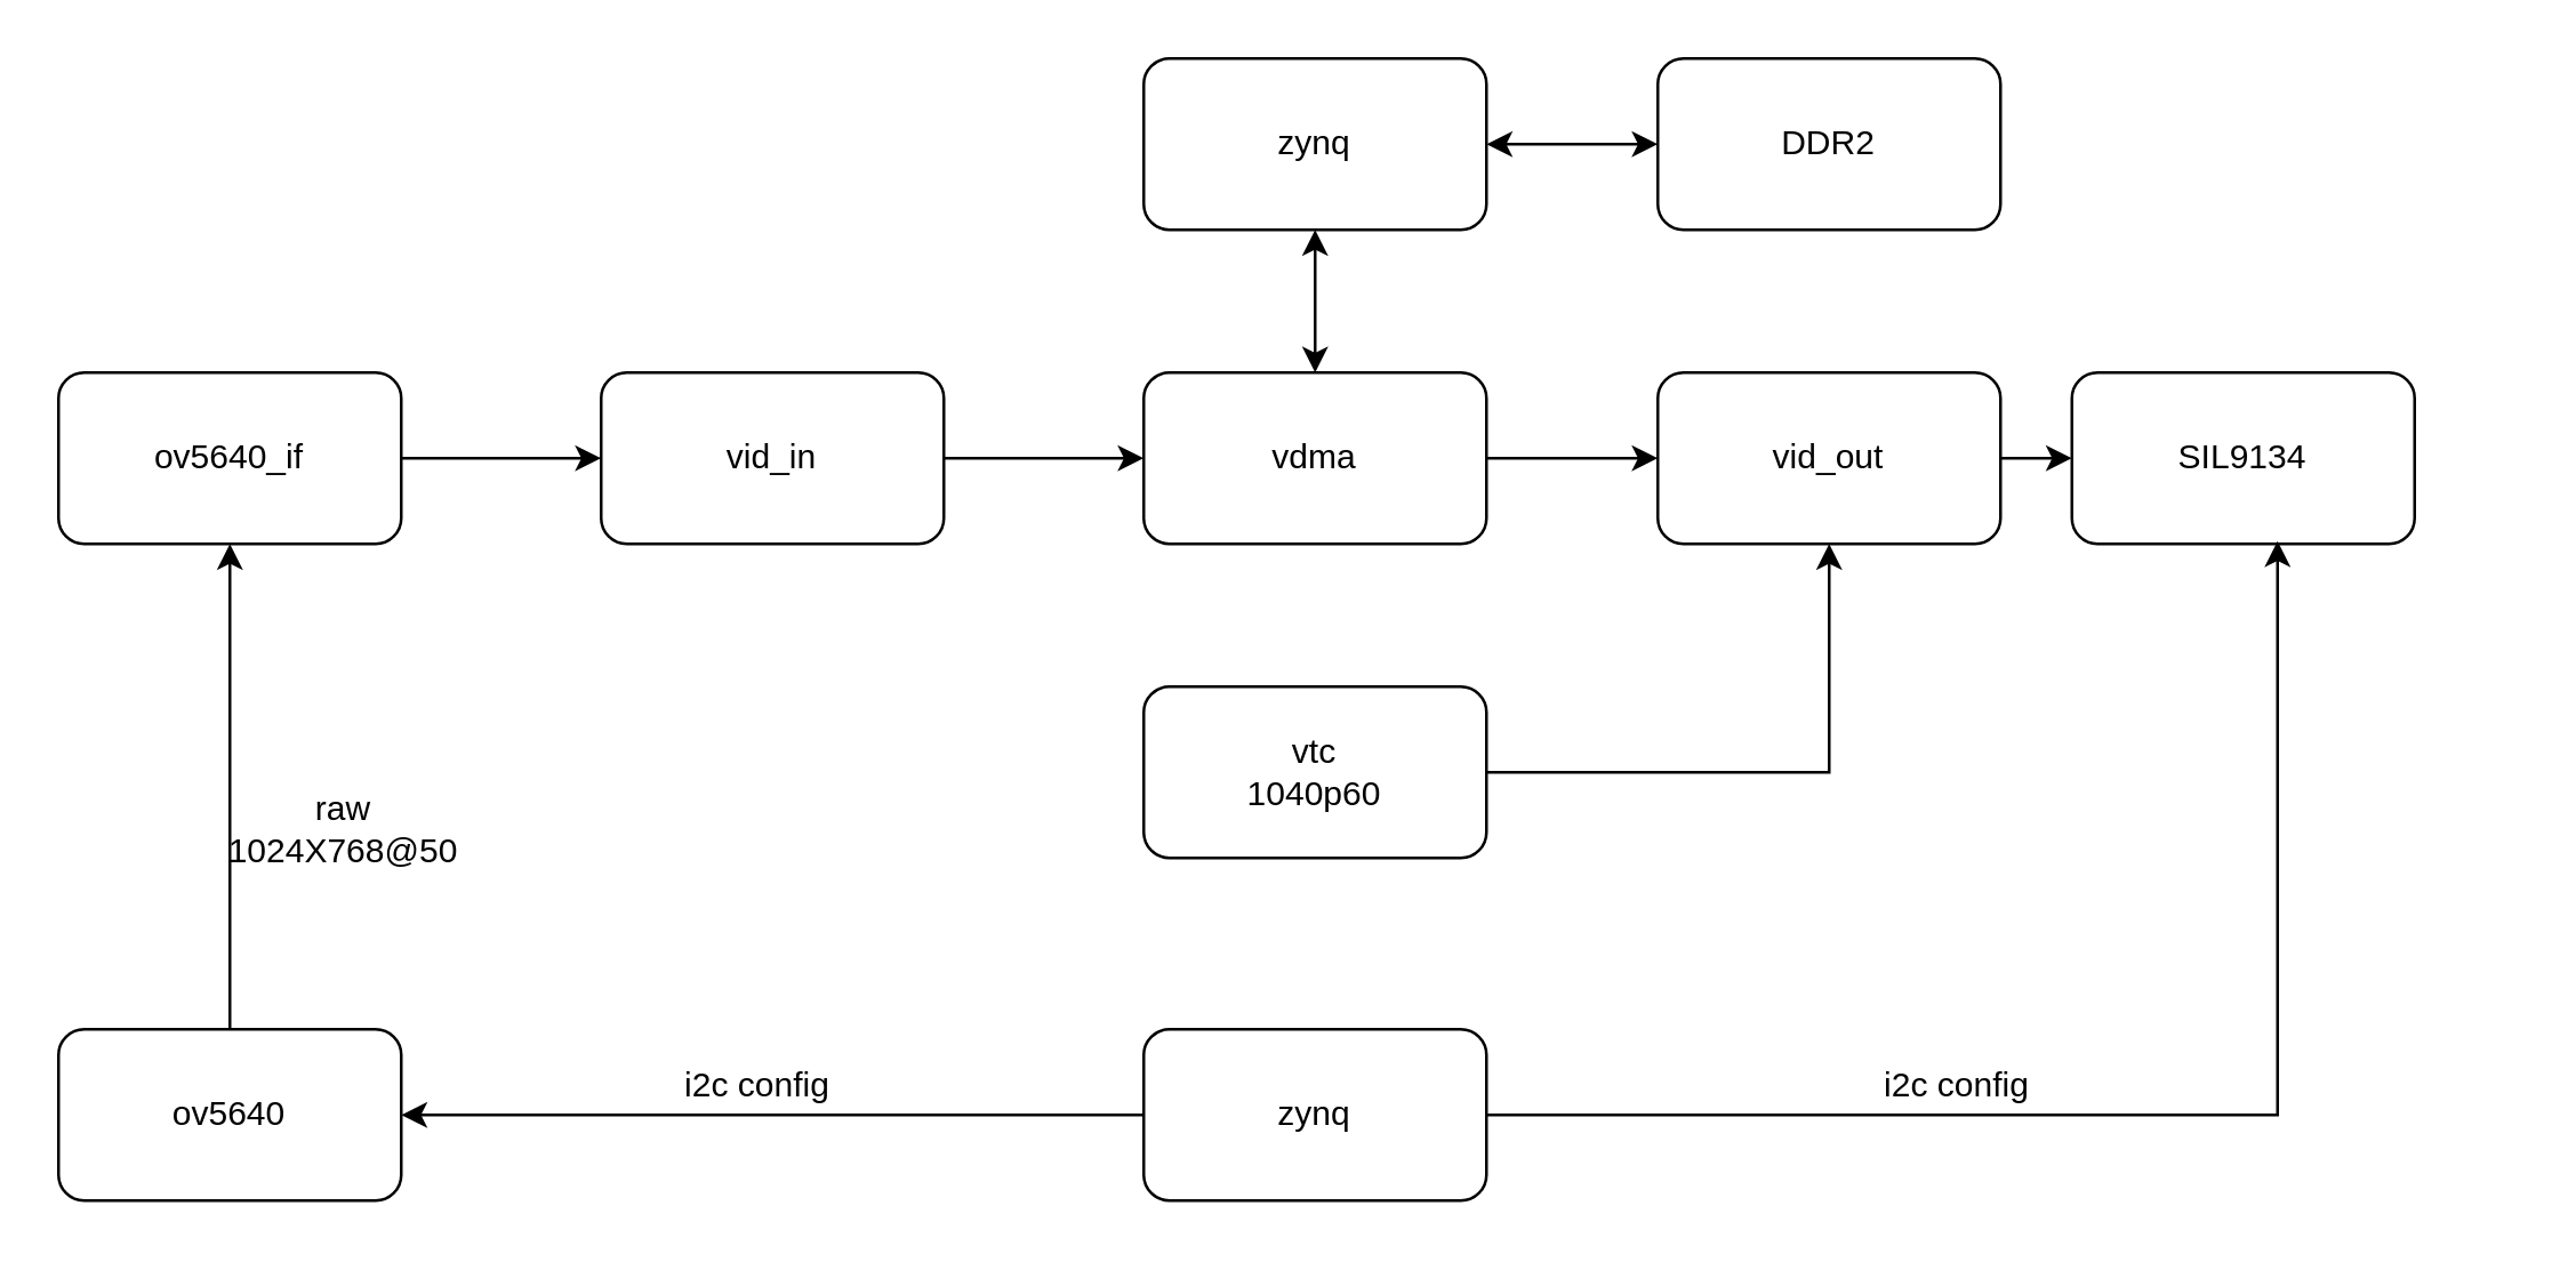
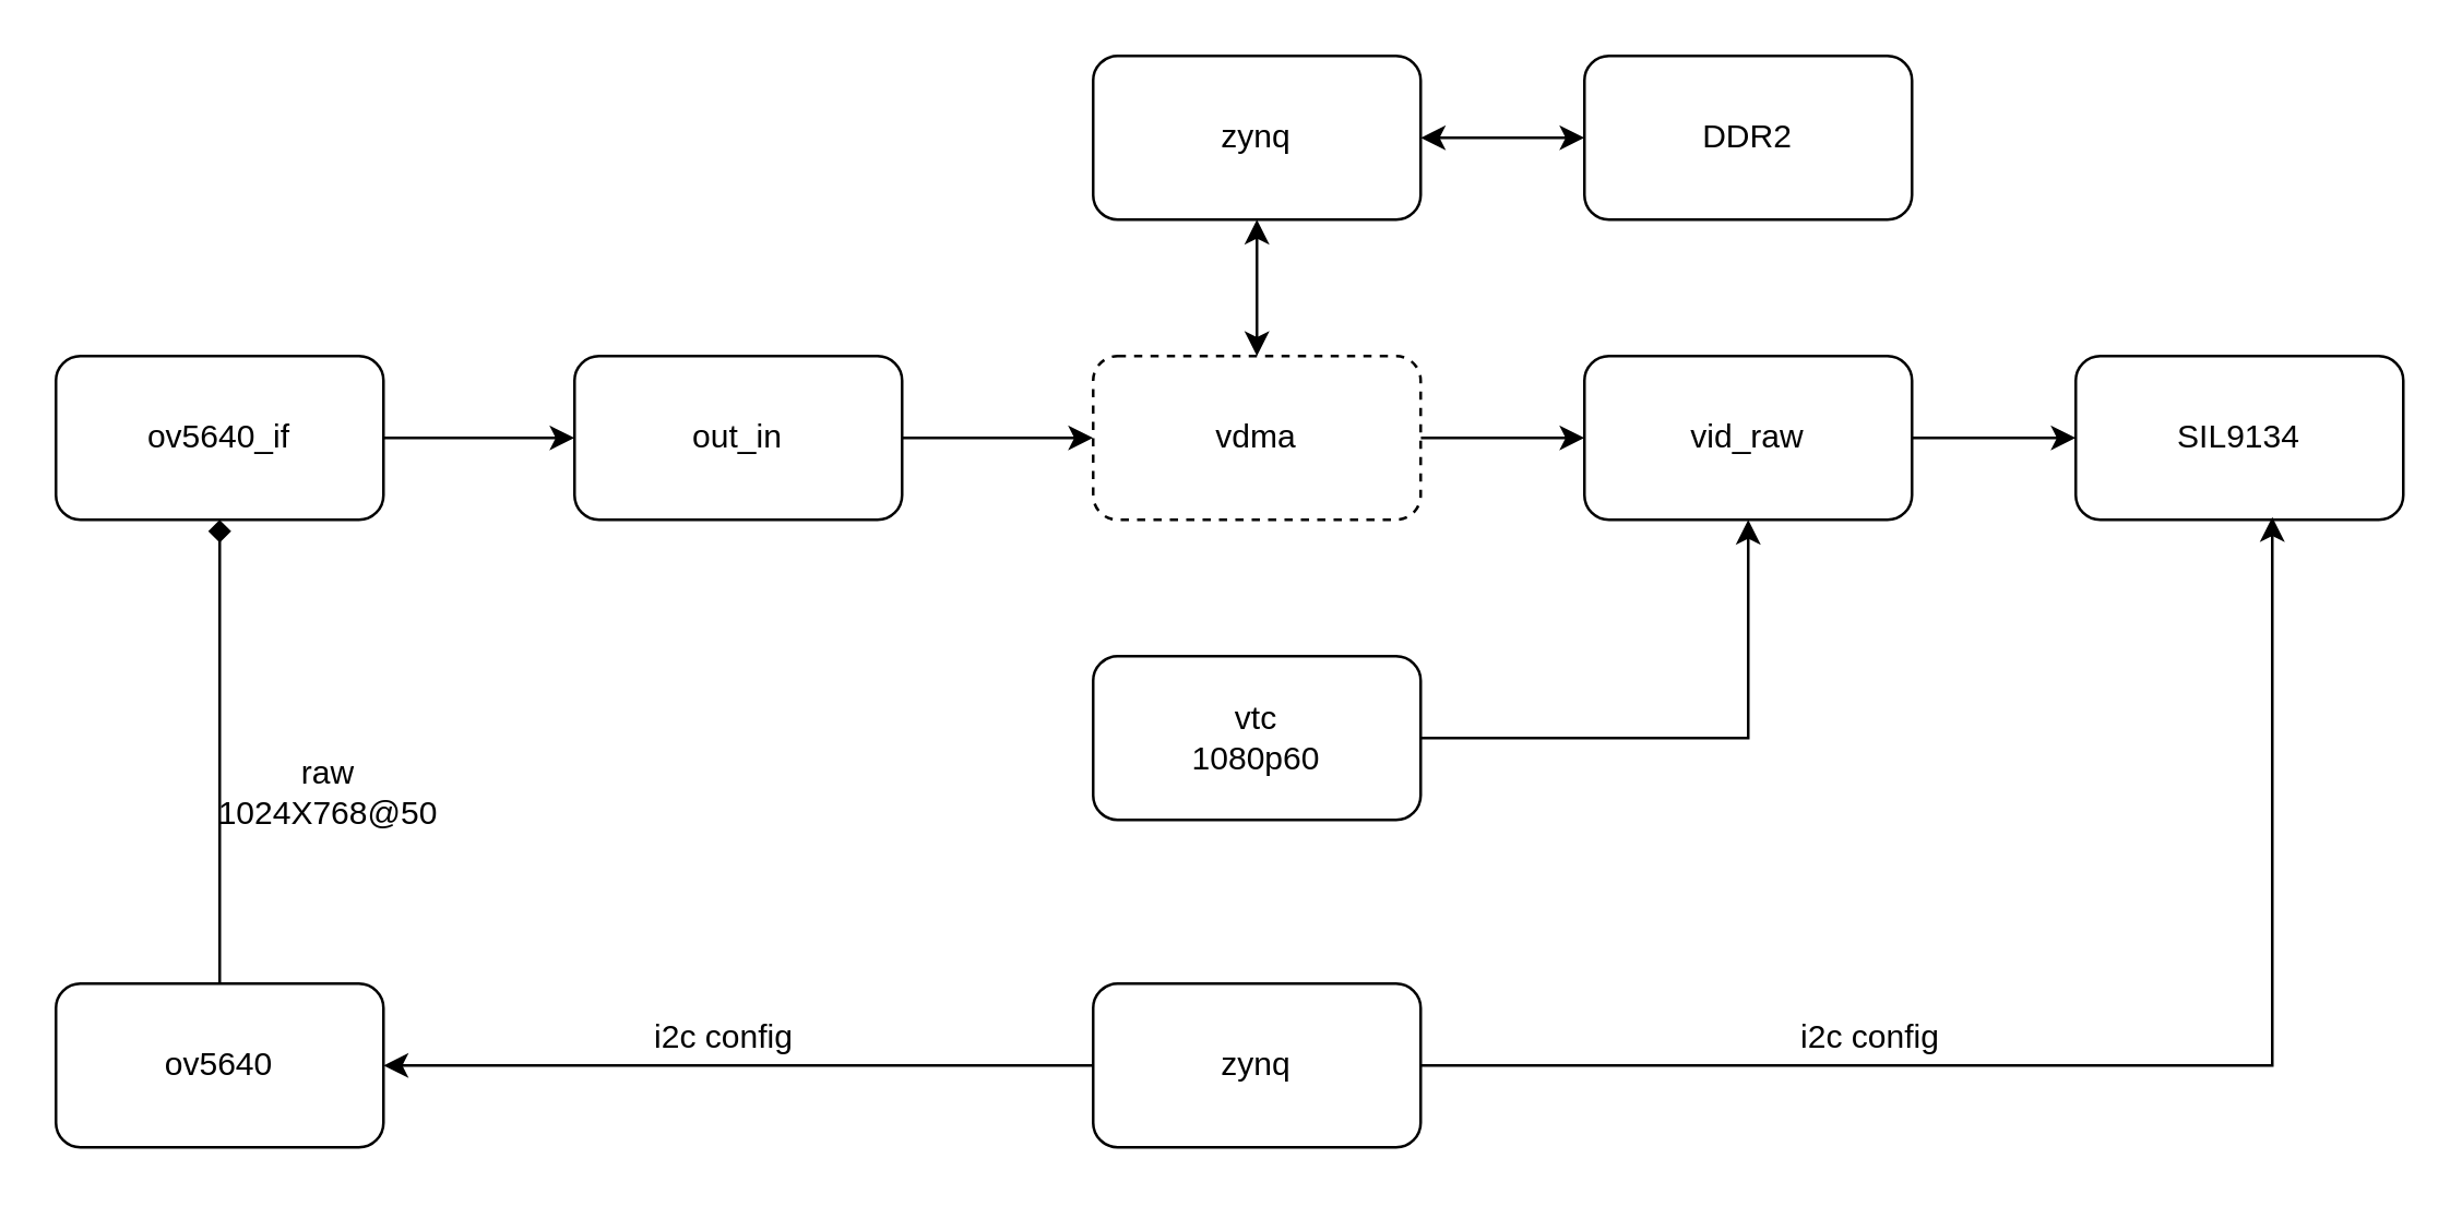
- <mxCell id="3" value="vid_in" style="rounded=1;whiteSpace=wrap;html=1;" parent="1" vertex="1"><mxGeometry x="210" y="130" width="120" height="60" as="geometry" /></mxCell>
+ <mxCell id="3" value="out_in" style="rounded=1;whiteSpace=wrap;html=1;" parent="1" vertex="1"><mxGeometry x="210" y="130" width="120" height="60" as="geometry" /></mxCell>
- <mxCell id="10" value="vdma" style="rounded=1;whiteSpace=wrap;html=1;" parent="1" vertex="1"><mxGeometry x="400" y="130" width="120" height="60" as="geometry" /></mxCell>
+ <mxCell id="10" value="vdma" style="rounded=1;whiteSpace=wrap;html=1;dashed=1;" parent="1" vertex="1"><mxGeometry x="400" y="130" width="120" height="60" as="geometry" /></mxCell>
- <mxCell id="5" value="vid_out" style="rounded=1;whiteSpace=wrap;html=1;" parent="1" vertex="1"><mxGeometry x="580" y="130" width="120" height="60" as="geometry" /></mxCell>
+ <mxCell id="5" value="vid_raw" style="rounded=1;whiteSpace=wrap;html=1;" parent="1" vertex="1"><mxGeometry x="580" y="130" width="120" height="60" as="geometry" /></mxCell>
- <mxCell id="8" value="SIL9134" style="rounded=1;whiteSpace=wrap;html=1;" parent="1" vertex="1"><mxGeometry x="725" y="130" width="120" height="60" as="geometry" /></mxCell>
+ <mxCell id="8" value="SIL9134" style="rounded=1;whiteSpace=wrap;html=1;" parent="1" vertex="1"><mxGeometry x="760" y="130" width="120" height="60" as="geometry" /></mxCell>
- <mxCell id="21" style="edgeStyle=orthogonalEdgeStyle;rounded=0;orthogonalLoop=1;jettySize=auto;html=1;exitX=0.5;exitY=0;exitDx=0;exitDy=0;entryX=0.5;entryY=1;entryDx=0;entryDy=0;startArrow=none;startFill=0;" parent="1" source="22" target="16" edge="1"><mxGeometry relative="1" as="geometry" /></mxCell>
+ <mxCell id="21" style="edgeStyle=orthogonalEdgeStyle;rounded=0;orthogonalLoop=1;jettySize=auto;html=1;exitX=0.5;exitY=0;exitDx=0;exitDy=0;entryX=0.5;entryY=1;entryDx=0;entryDy=0;startArrow=none;startFill=0;endArrow=diamond;" parent="1" source="22" target="16" edge="1"><mxGeometry relative="1" as="geometry" /></mxCell>
- <mxCell id="7" value="vtc&lt;br&gt;1040p60" style="rounded=1;whiteSpace=wrap;html=1;" parent="1" vertex="1"><mxGeometry x="400" y="240" width="120" height="60" as="geometry" /></mxCell>
+ <mxCell id="7" value="vtc&lt;br&gt;1080p60" style="rounded=1;whiteSpace=wrap;html=1;" parent="1" vertex="1"><mxGeometry x="400" y="240" width="120" height="60" as="geometry" /></mxCell>
